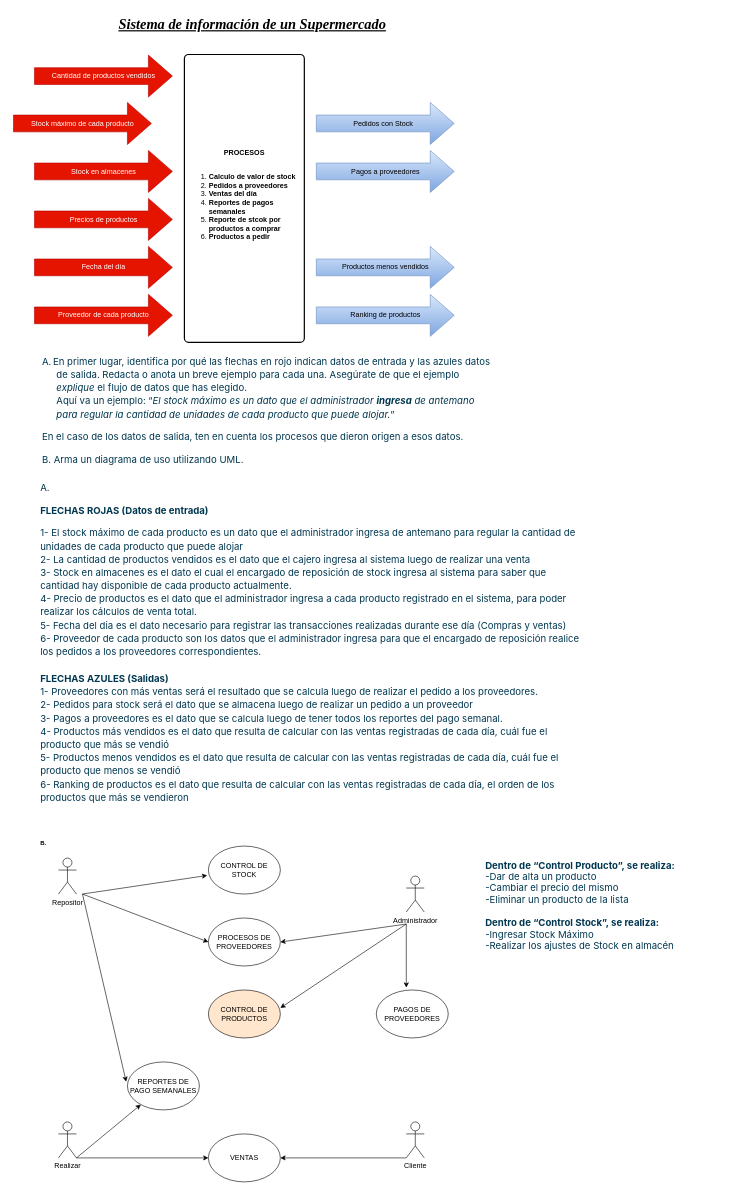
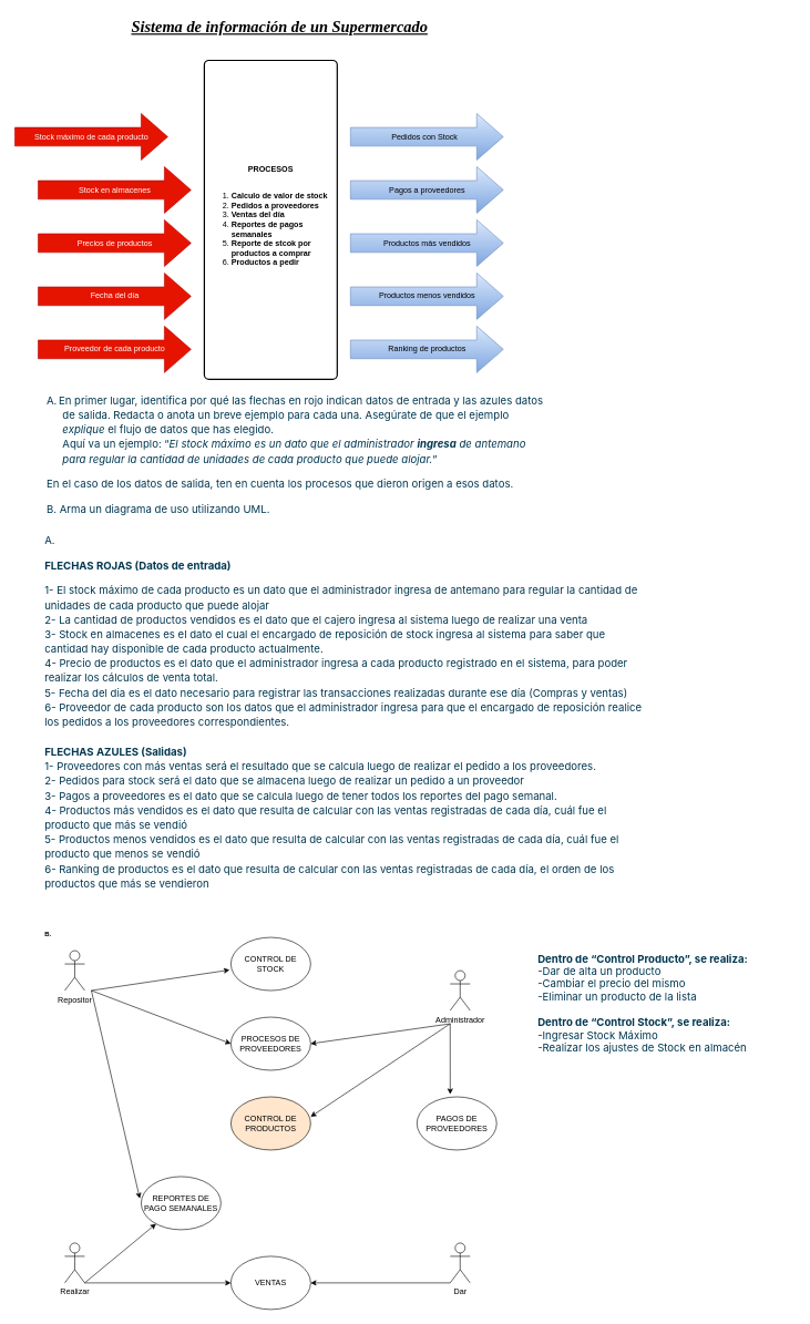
- <mxCell id="23" value="Cantidad de productos vendidos" style="html=1;shadow=0;dashed=0;align=center;verticalAlign=middle;shape=mxgraph.arrows2.arrow;dy=0.6;dx=40;notch=0;fillColor=#e51400;strokeColor=#B20000;fontColor=#ffffff;" parent="1" vertex="1"><mxGeometry x="57" y="91" width="230" height="70" as="geometry" /></mxCell>
+ <mxCell id="31" value="Productos más vendidos" style="html=1;shadow=0;dashed=0;align=center;verticalAlign=middle;shape=mxgraph.arrows2.arrow;dy=0.6;dx=40;notch=0;fillColor=#dae8fc;strokeColor=#6c8ebf;gradientColor=#7ea6e0;" parent="1" vertex="1"><mxGeometry x="527" y="330" width="230" height="70" as="geometry" /></mxCell>
- <mxCell id="10" value="Cliente" style="shape=umlActor;verticalLabelPosition=bottom;verticalAlign=top;html=1;outlineConnect=0;" parent="1" vertex="1"><mxGeometry x="677" y="1870" width="30" height="60" as="geometry" /></mxCell>
+ <mxCell id="10" value="Dar" style="shape=umlActor;verticalLabelPosition=bottom;verticalAlign=top;html=1;outlineConnect=0;" parent="1" vertex="1"><mxGeometry x="677" y="1870" width="30" height="60" as="geometry" /></mxCell>
